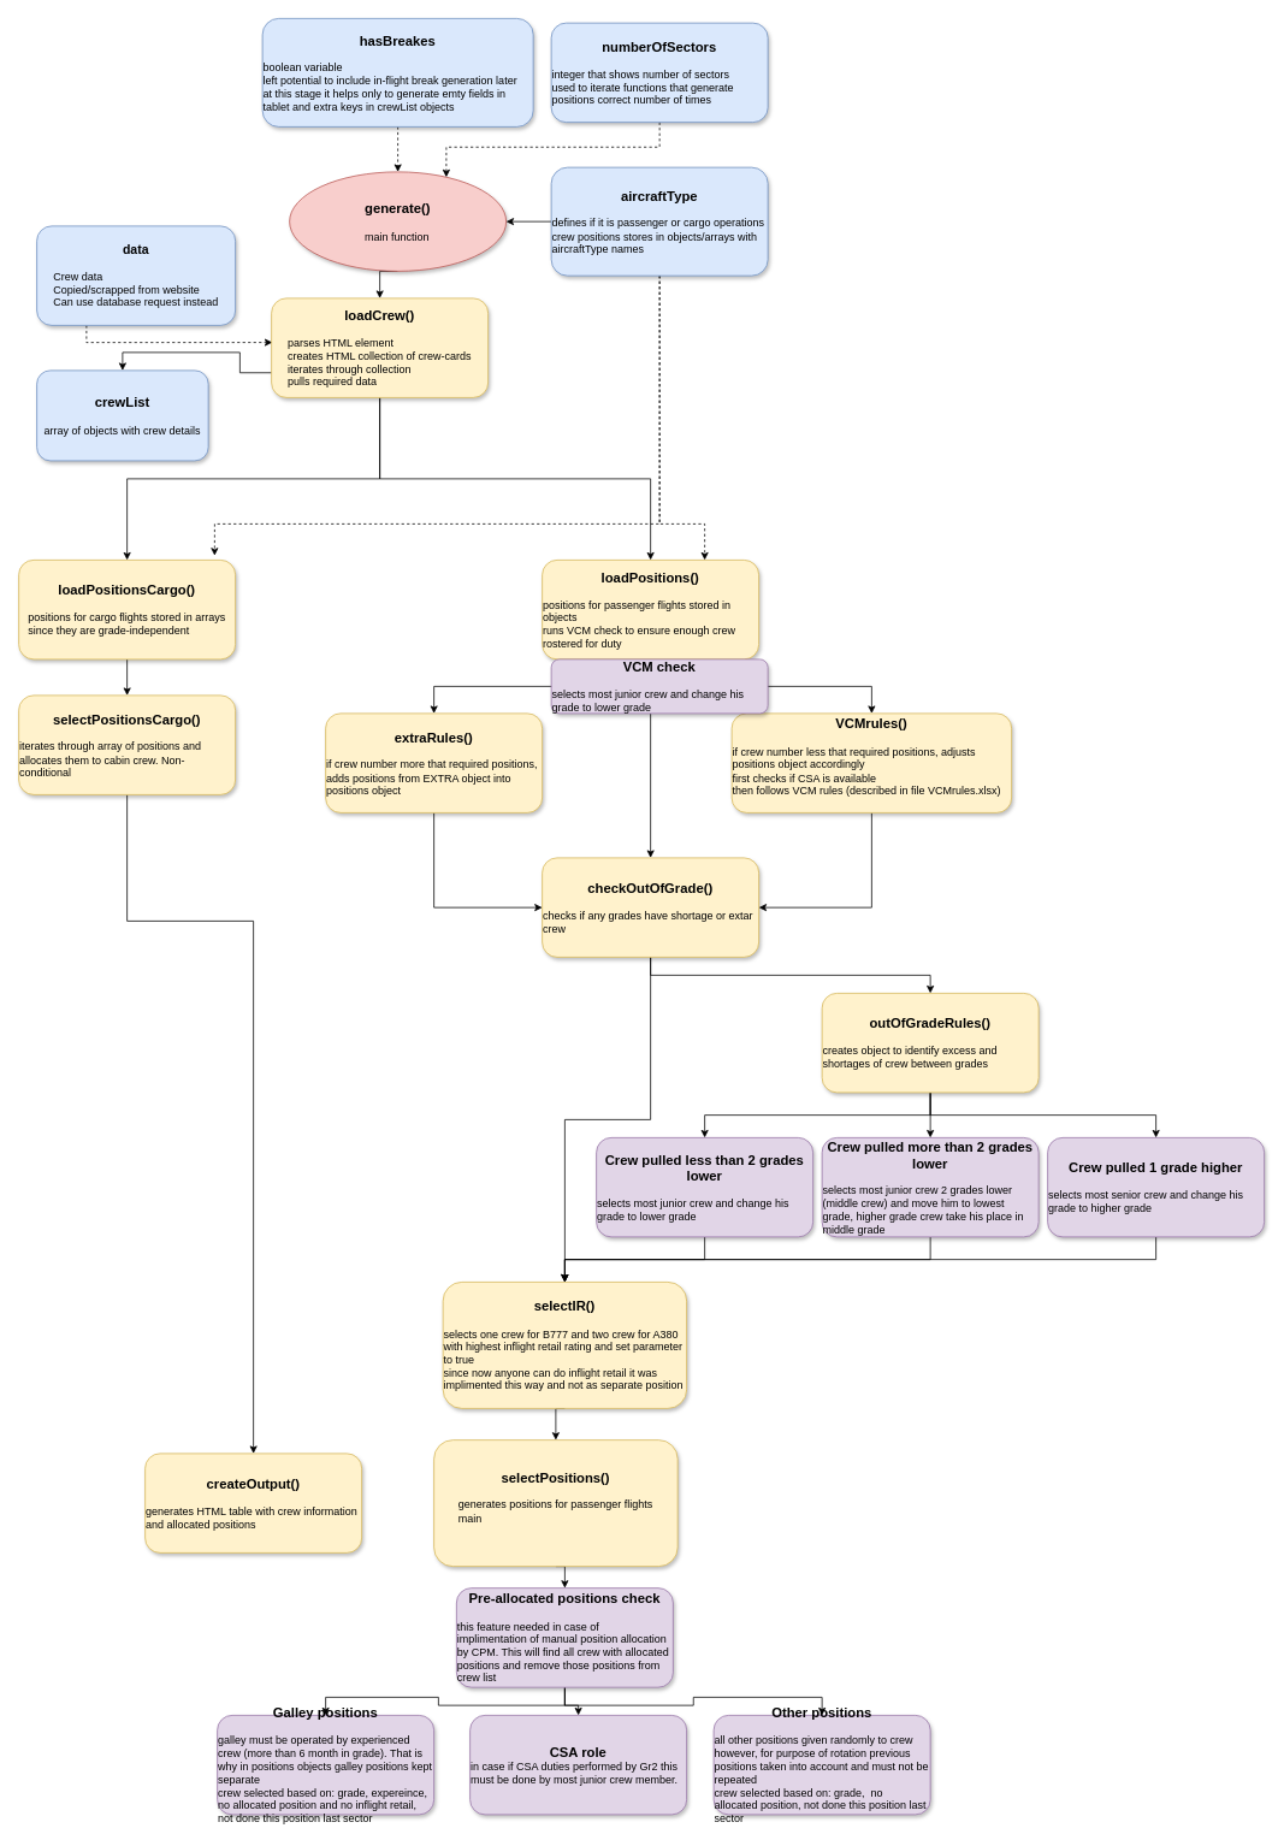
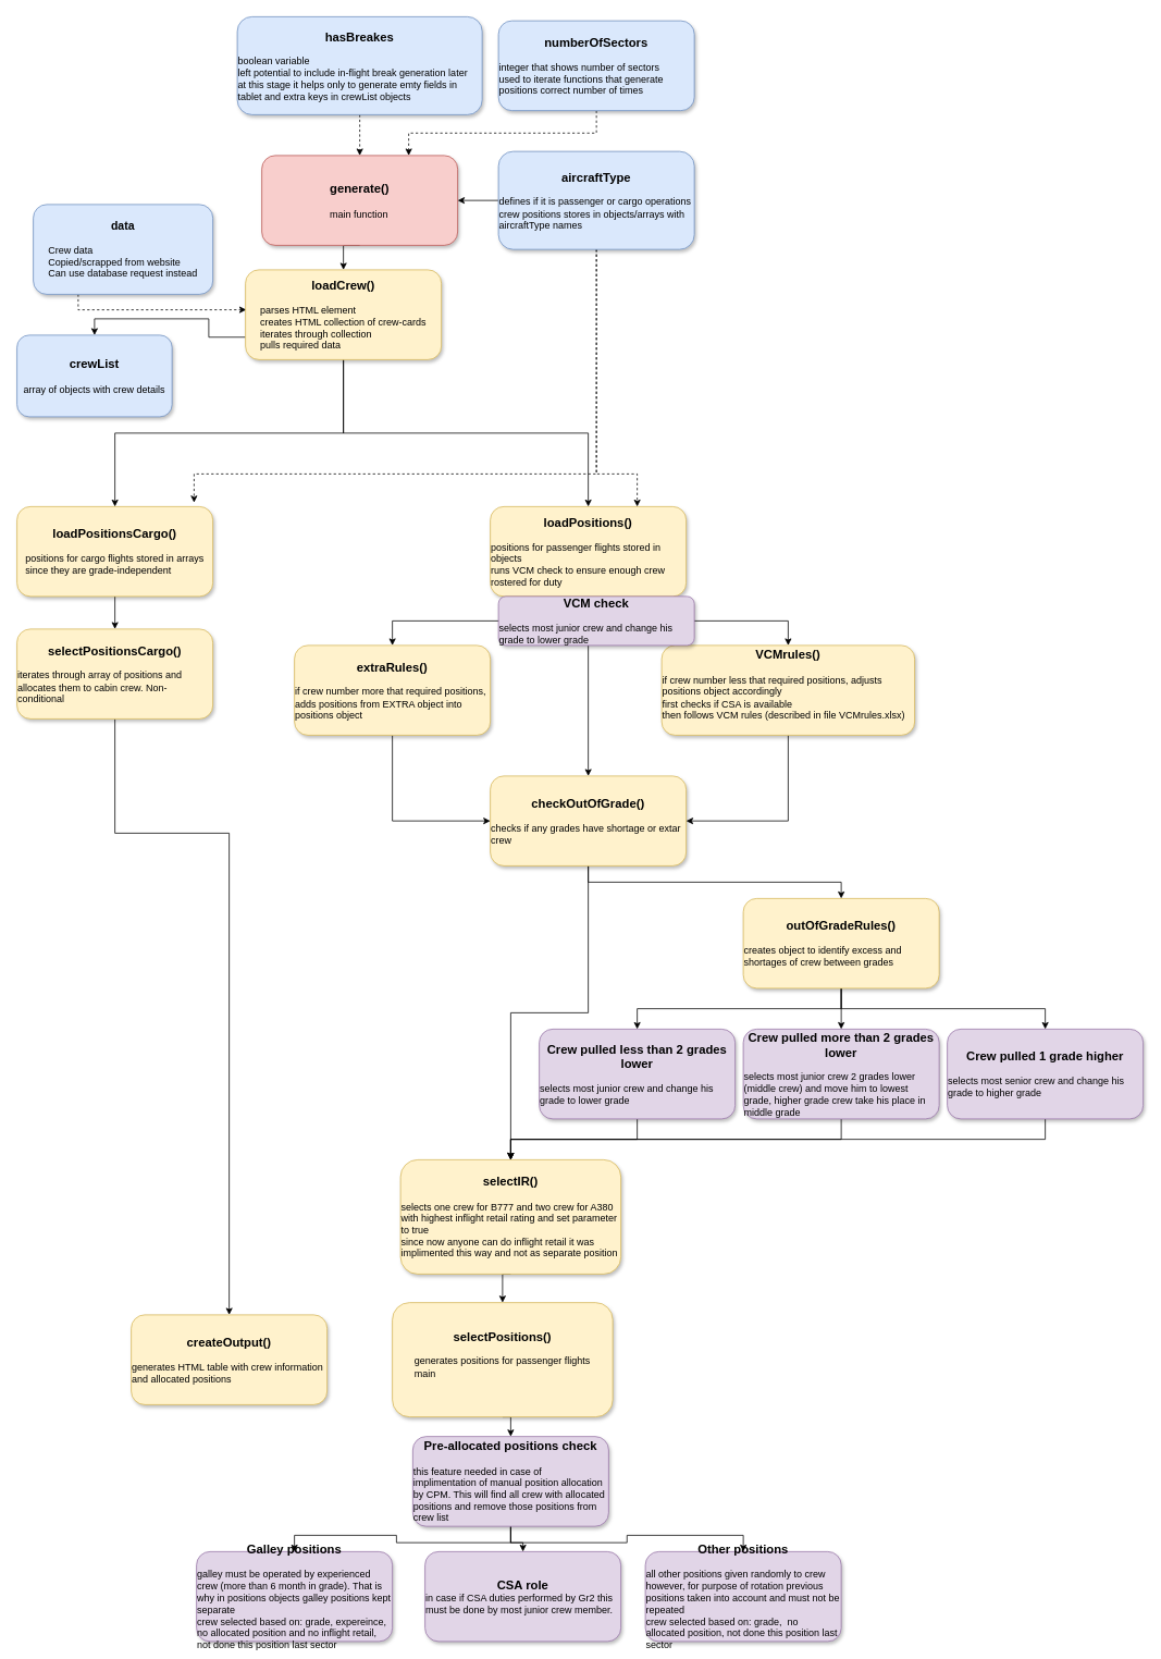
- <mxCell id="18" value="&lt;b&gt;&lt;font style=&quot;font-size: 15px&quot;&gt;generate()&lt;/font&gt;&lt;/b&gt;&lt;br&gt;&lt;br&gt;&lt;div style=&quot;text-align: left&quot;&gt;main function&lt;/div&gt;" style="ellipse;whiteSpace=wrap;html=1;fillColor=#f8cecc;strokeColor=#b85450;shadow=1;sketch=0;glass=0;" parent="1" vertex="1"><mxGeometry x="320" y="190" width="240" height="110" as="geometry" /></mxCell>
+ <mxCell id="18" value="&lt;b&gt;&lt;font style=&quot;font-size: 15px&quot;&gt;generate()&lt;/font&gt;&lt;/b&gt;&lt;br&gt;&lt;br&gt;&lt;div style=&quot;text-align: left&quot;&gt;main function&lt;/div&gt;" style="rounded=1;whiteSpace=wrap;html=1;fillColor=#f8cecc;strokeColor=#b85450;shadow=1;sketch=0;glass=0;" parent="1" vertex="1"><mxGeometry x="320" y="190" width="240" height="110" as="geometry" /></mxCell>
- <mxCell id="8" value="&lt;font style=&quot;font-size: 15px&quot;&gt;&lt;b&gt;crewList&lt;/b&gt;&lt;/font&gt;&lt;br&gt;&lt;br&gt;array of objects with crew details" style="rounded=1;whiteSpace=wrap;html=1;fillColor=#dae8fc;strokeColor=#6c8ebf;shadow=1;sketch=0;glass=0;" parent="1" vertex="1"><mxGeometry x="40" y="410" width="190" height="100" as="geometry" /></mxCell>
+ <mxCell id="8" value="&lt;font style=&quot;font-size: 15px&quot;&gt;&lt;b&gt;crewList&lt;/b&gt;&lt;/font&gt;&lt;br&gt;&lt;br&gt;array of objects with crew details" style="rounded=1;whiteSpace=wrap;html=1;fillColor=#dae8fc;strokeColor=#6c8ebf;shadow=1;sketch=0;glass=0;" parent="1" vertex="1"><mxGeometry x="20" y="410" width="190" height="100" as="geometry" /></mxCell>
